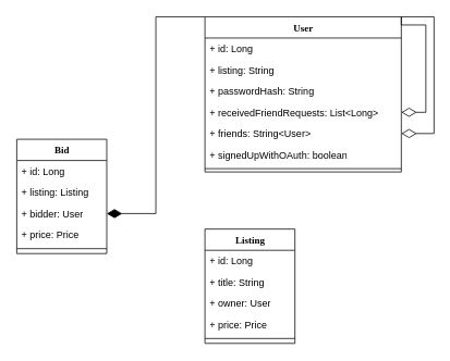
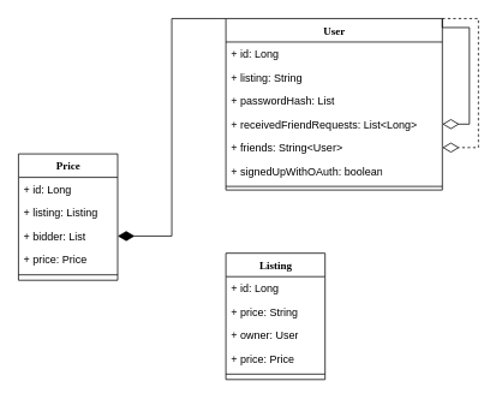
- <mxCell id="12" style="edgeStyle=orthogonalEdgeStyle;rounded=0;orthogonalLoop=1;jettySize=auto;html=1;exitX=1;exitY=0;exitDx=0;exitDy=0;entryX=1;entryY=0.5;entryDx=0;entryDy=0;endArrow=diamondThin;endFill=0;endSize=16;" edge="1" parent="3" source="3" target="8"><mxGeometry relative="1" as="geometry"><Array as="points"><mxPoint x="280" /><mxPoint x="280" y="143" /></Array></mxGeometry></mxCell>
+ <mxCell id="12" style="edgeStyle=orthogonalEdgeStyle;rounded=0;orthogonalLoop=1;jettySize=auto;html=1;exitX=1;exitY=0;exitDx=0;exitDy=0;entryX=1;entryY=0.5;entryDx=0;entryDy=0;endArrow=diamondThin;endFill=0;endSize=16;dashed=1;" edge="1" parent="3" source="3" target="8"><mxGeometry relative="1" as="geometry"><Array as="points"><mxPoint x="280" /><mxPoint x="280" y="143" /></Array></mxGeometry></mxCell>
- <mxCell id="6" value="+ passwordHash: String" style="text;strokeColor=none;fillColor=none;align=left;verticalAlign=top;spacingLeft=4;spacingRight=4;overflow=hidden;rotatable=0;points=[[0,0.5],[1,0.5]];portConstraint=eastwest;whiteSpace=wrap;html=1;" vertex="1" parent="3"><mxGeometry y="78" width="240" height="26" as="geometry" /></mxCell>
+ <mxCell id="6" value="+ passwordHash: List" style="text;strokeColor=none;fillColor=none;align=left;verticalAlign=top;spacingLeft=4;spacingRight=4;overflow=hidden;rotatable=0;points=[[0,0.5],[1,0.5]];portConstraint=eastwest;whiteSpace=wrap;html=1;" vertex="1" parent="3"><mxGeometry y="78" width="240" height="26" as="geometry" /></mxCell>
- <mxCell id="13" value="Bid" style="swimlane;html=1;fontStyle=1;align=center;verticalAlign=top;childLayout=stackLayout;horizontal=1;startSize=26;horizontalStack=0;resizeParent=1;resizeLast=0;collapsible=1;marginBottom=0;swimlaneFillColor=#ffffff;rounded=0;shadow=0;comic=0;labelBackgroundColor=none;strokeWidth=1;fillColor=none;fontFamily=Verdana;fontSize=12" vertex="1" parent="1"><mxGeometry x="20" y="170" width="110" height="140" as="geometry" /></mxCell>
+ <mxCell id="13" value="Price" style="swimlane;html=1;fontStyle=1;align=center;verticalAlign=top;childLayout=stackLayout;horizontal=1;startSize=26;horizontalStack=0;resizeParent=1;resizeLast=0;collapsible=1;marginBottom=0;swimlaneFillColor=#ffffff;rounded=0;shadow=0;comic=0;labelBackgroundColor=none;strokeWidth=1;fillColor=none;fontFamily=Verdana;fontSize=12" vertex="1" parent="1"><mxGeometry x="20" y="170" width="110" height="140" as="geometry" /></mxCell>
- <mxCell id="16" value="+ bidder: User" style="text;strokeColor=none;fillColor=none;align=left;verticalAlign=top;spacingLeft=4;spacingRight=4;overflow=hidden;rotatable=0;points=[[0,0.5],[1,0.5]];portConstraint=eastwest;whiteSpace=wrap;html=1;" vertex="1" parent="13"><mxGeometry y="78" width="110" height="26" as="geometry" /></mxCell>
+ <mxCell id="16" value="+ bidder: List" style="text;strokeColor=none;fillColor=none;align=left;verticalAlign=top;spacingLeft=4;spacingRight=4;overflow=hidden;rotatable=0;points=[[0,0.5],[1,0.5]];portConstraint=eastwest;whiteSpace=wrap;html=1;" vertex="1" parent="13"><mxGeometry y="78" width="110" height="26" as="geometry" /></mxCell>
- <mxCell id="21" value="+ title: String" style="text;html=1;strokeColor=none;fillColor=none;align=left;verticalAlign=top;spacingLeft=4;spacingRight=4;whiteSpace=wrap;overflow=hidden;rotatable=0;points=[[0,0.5],[1,0.5]];portConstraint=eastwest;" vertex="1" parent="19"><mxGeometry y="52" width="110" height="26" as="geometry" /></mxCell>
+ <mxCell id="21" value="+ price: String" style="text;html=1;strokeColor=none;fillColor=none;align=left;verticalAlign=top;spacingLeft=4;spacingRight=4;whiteSpace=wrap;overflow=hidden;rotatable=0;points=[[0,0.5],[1,0.5]];portConstraint=eastwest;" vertex="1" parent="19"><mxGeometry y="52" width="110" height="26" as="geometry" /></mxCell>
